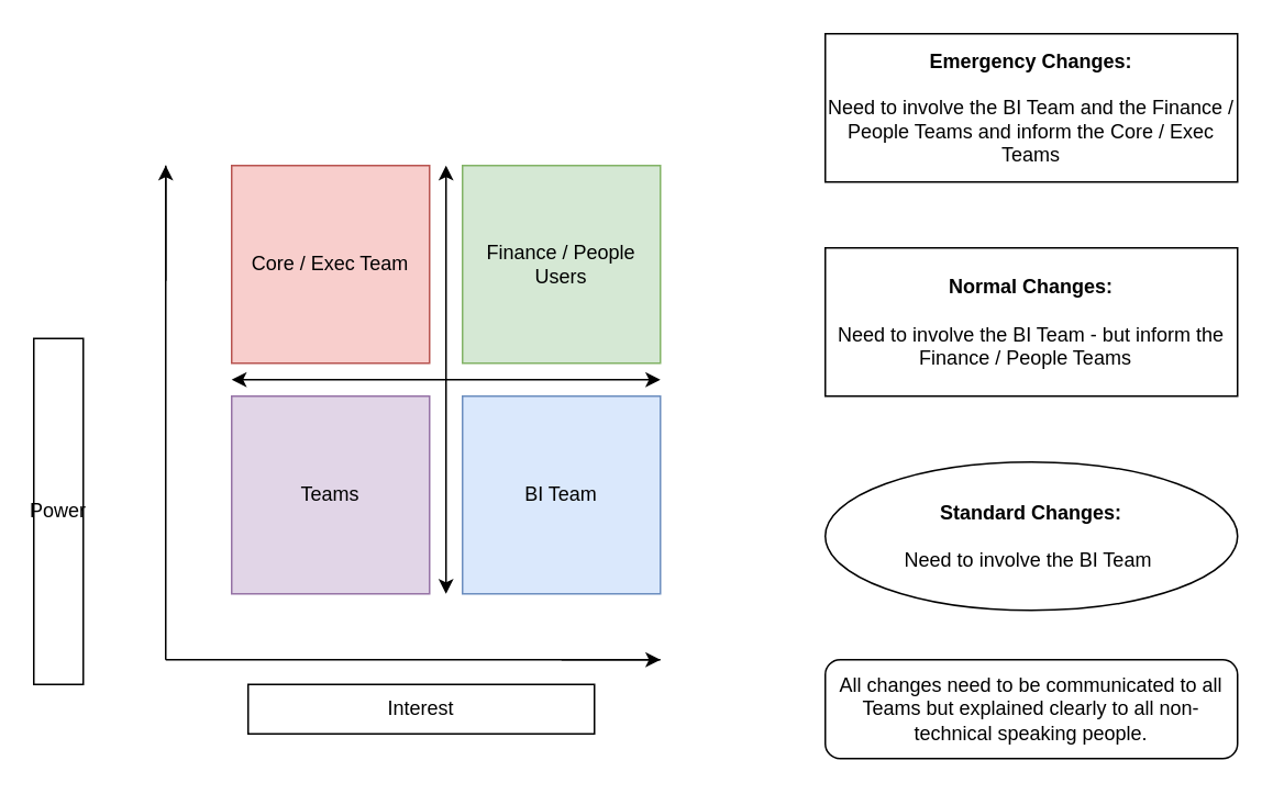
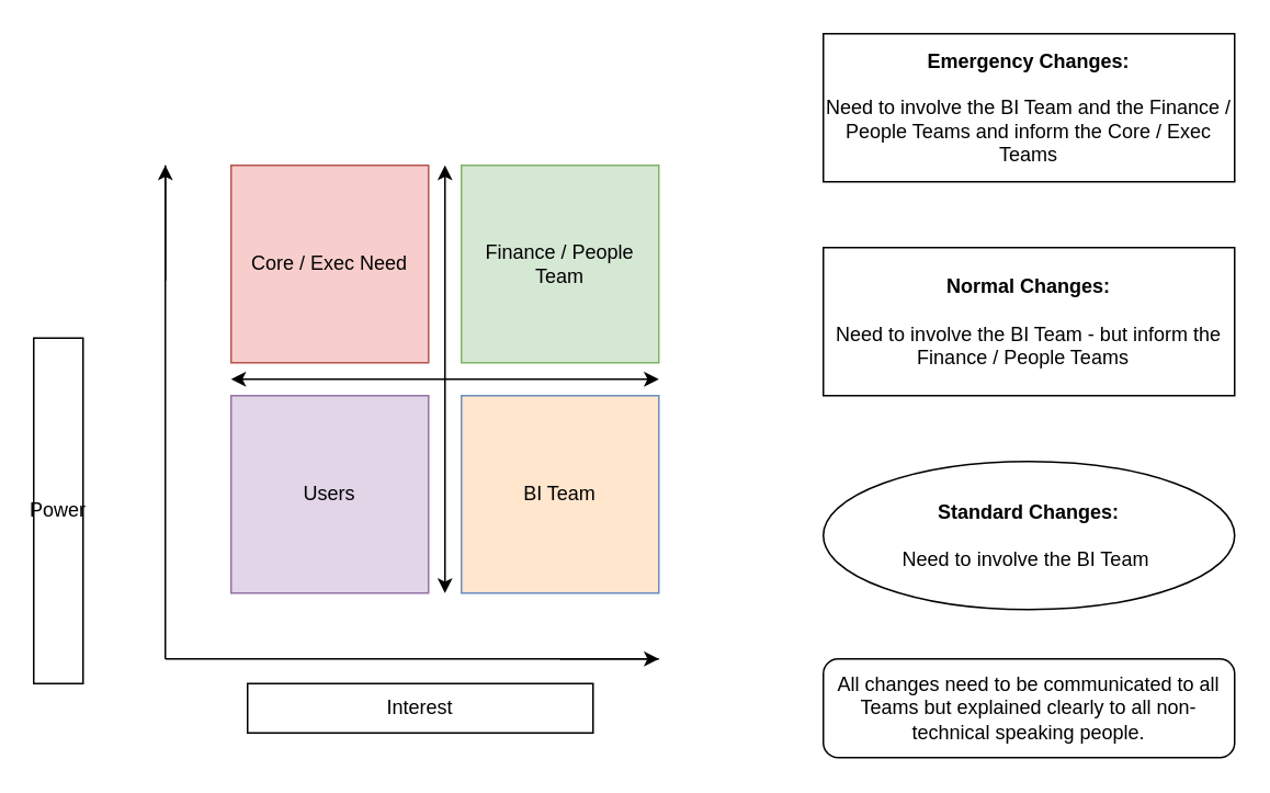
- <mxCell id="2" value="Core / Exec Team" style="whiteSpace=wrap;html=1;aspect=fixed;fillColor=#f8cecc;strokeColor=#b85450;" parent="1" vertex="1"><mxGeometry x="140" y="100" width="120" height="120" as="geometry" /></mxCell>
+ <mxCell id="2" value="Core / Exec Need" style="whiteSpace=wrap;html=1;aspect=fixed;fillColor=#f8cecc;strokeColor=#b85450;" parent="1" vertex="1"><mxGeometry x="140" y="100" width="120" height="120" as="geometry" /></mxCell>
- <mxCell id="3" value="Finance / People Users" style="whiteSpace=wrap;html=1;aspect=fixed;fillColor=#d5e8d4;strokeColor=#82b366;" parent="1" vertex="1"><mxGeometry x="280" y="100" width="120" height="120" as="geometry" /></mxCell>
+ <mxCell id="3" value="Finance / People Team" style="whiteSpace=wrap;html=1;aspect=fixed;fillColor=#d5e8d4;strokeColor=#82b366;" parent="1" vertex="1"><mxGeometry x="280" y="100" width="120" height="120" as="geometry" /></mxCell>
- <mxCell id="4" value="Teams" style="whiteSpace=wrap;html=1;aspect=fixed;fillColor=#e1d5e7;strokeColor=#9673a6;" parent="1" vertex="1"><mxGeometry x="140" y="240" width="120" height="120" as="geometry" /></mxCell>
+ <mxCell id="4" value="Users" style="whiteSpace=wrap;html=1;aspect=fixed;fillColor=#e1d5e7;strokeColor=#9673a6;" parent="1" vertex="1"><mxGeometry x="140" y="240" width="120" height="120" as="geometry" /></mxCell>
- <mxCell id="5" value="BI Team" style="whiteSpace=wrap;html=1;aspect=fixed;fillColor=#dae8fc;strokeColor=#6c8ebf;" parent="1" vertex="1"><mxGeometry x="280" y="240" width="120" height="120" as="geometry" /></mxCell>
+ <mxCell id="5" value="BI Team" style="whiteSpace=wrap;html=1;aspect=fixed;fillColor=#ffe6cc;strokeColor=#6c8ebf;" parent="1" vertex="1"><mxGeometry x="280" y="240" width="120" height="120" as="geometry" /></mxCell>
